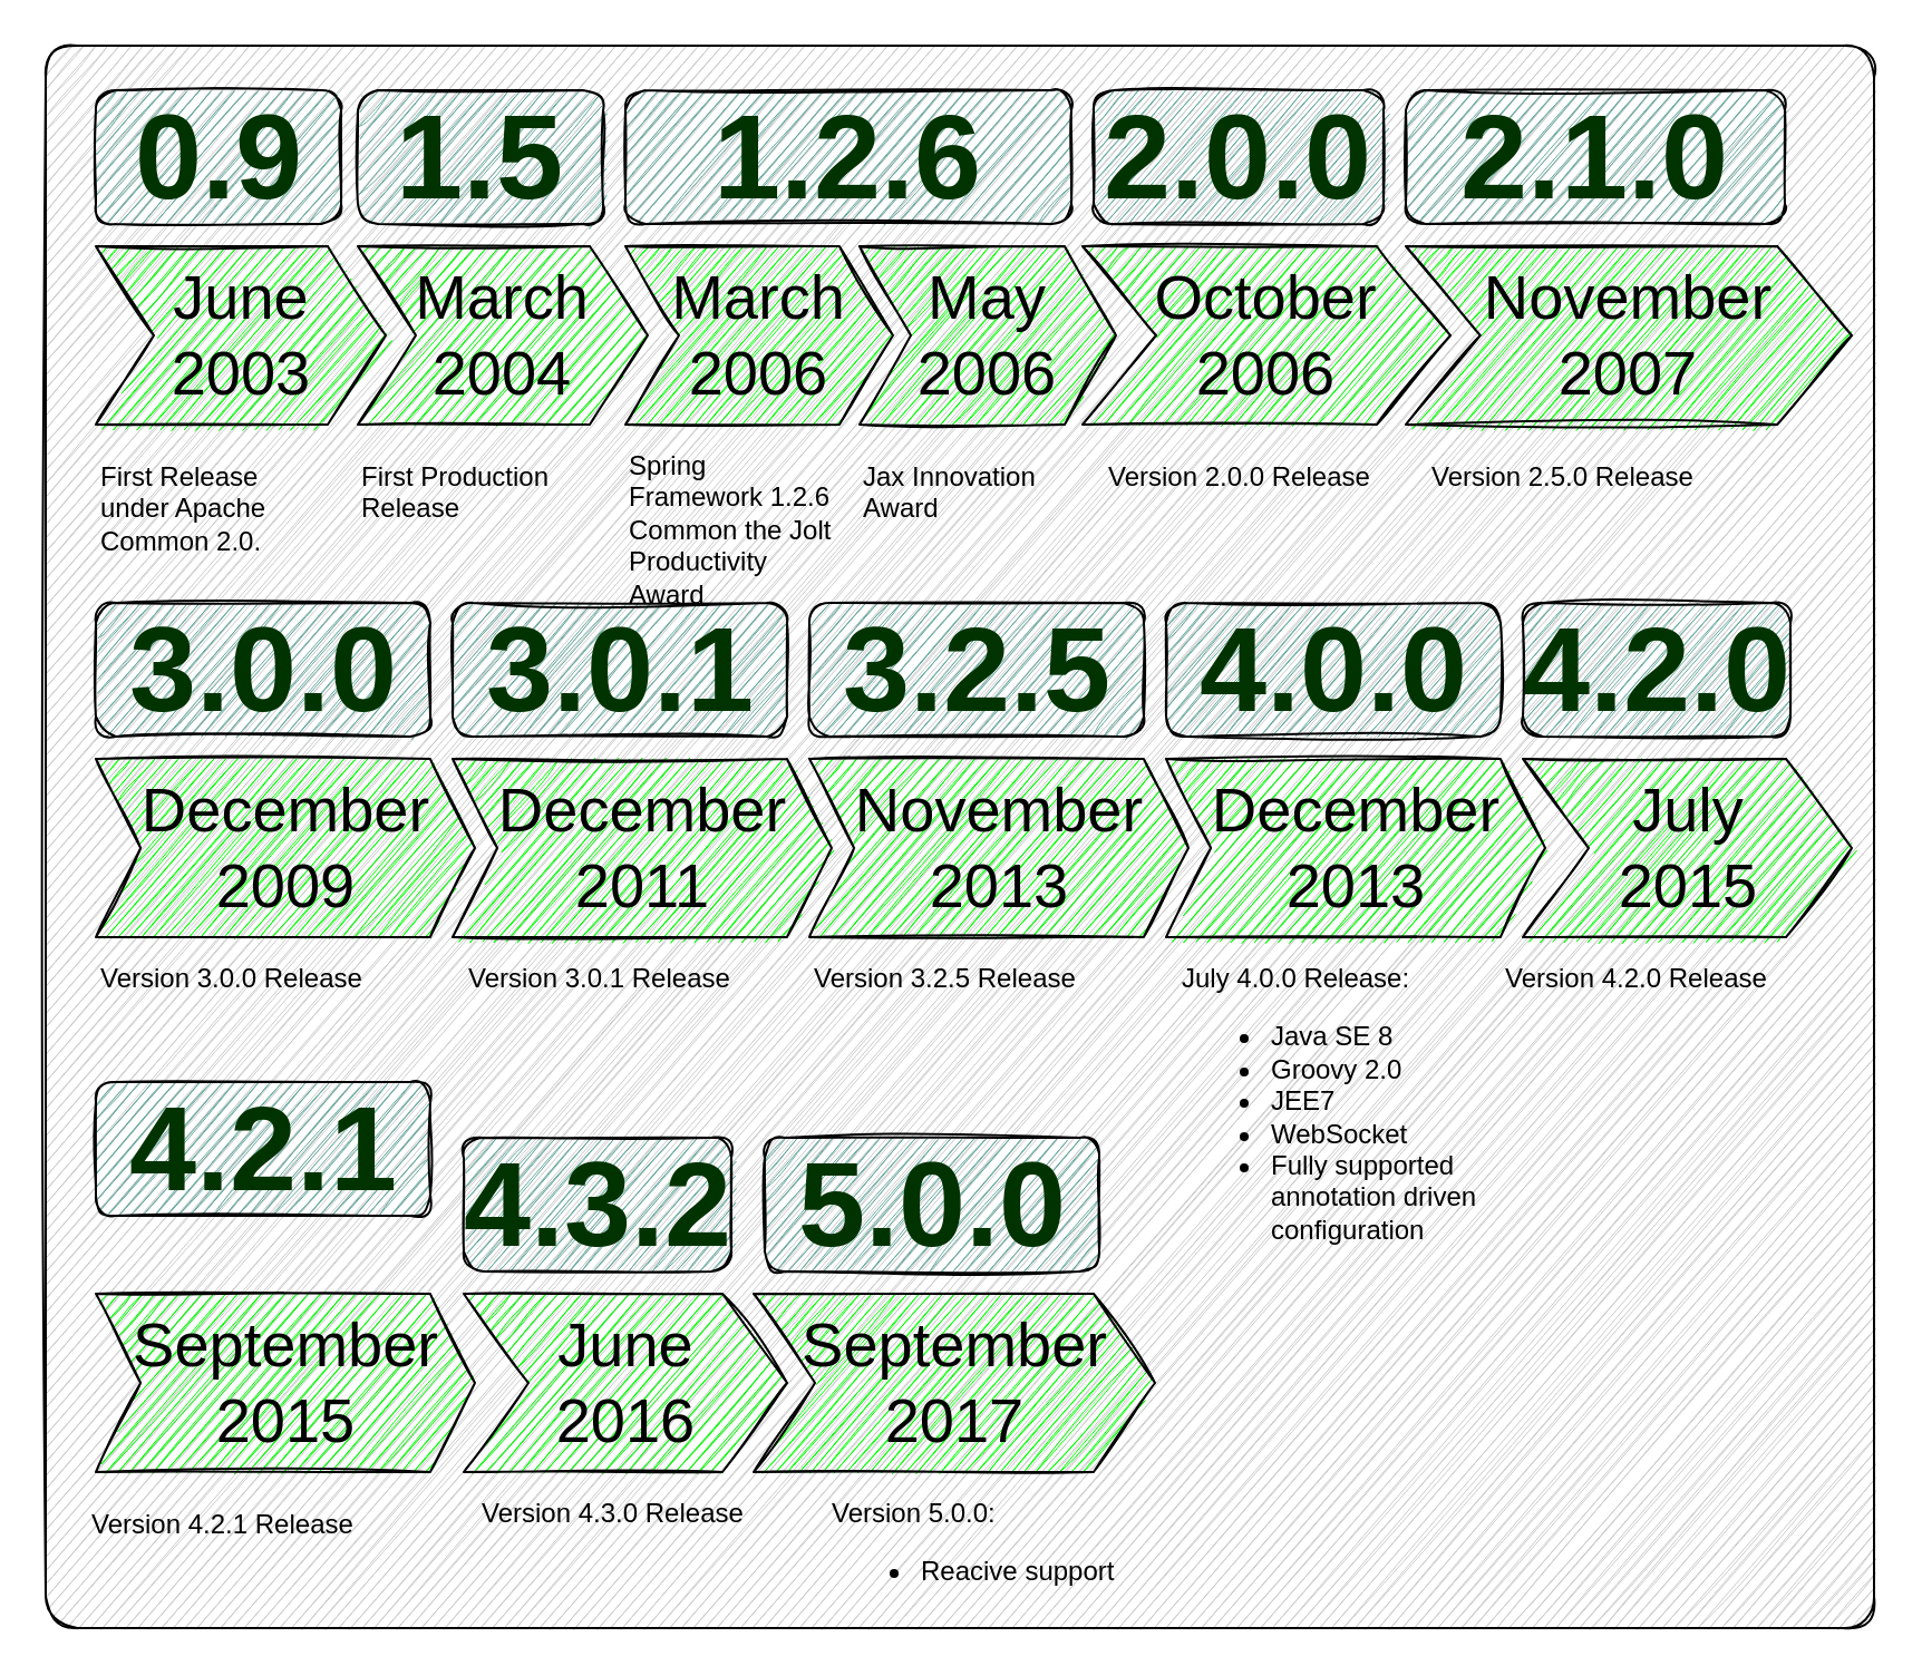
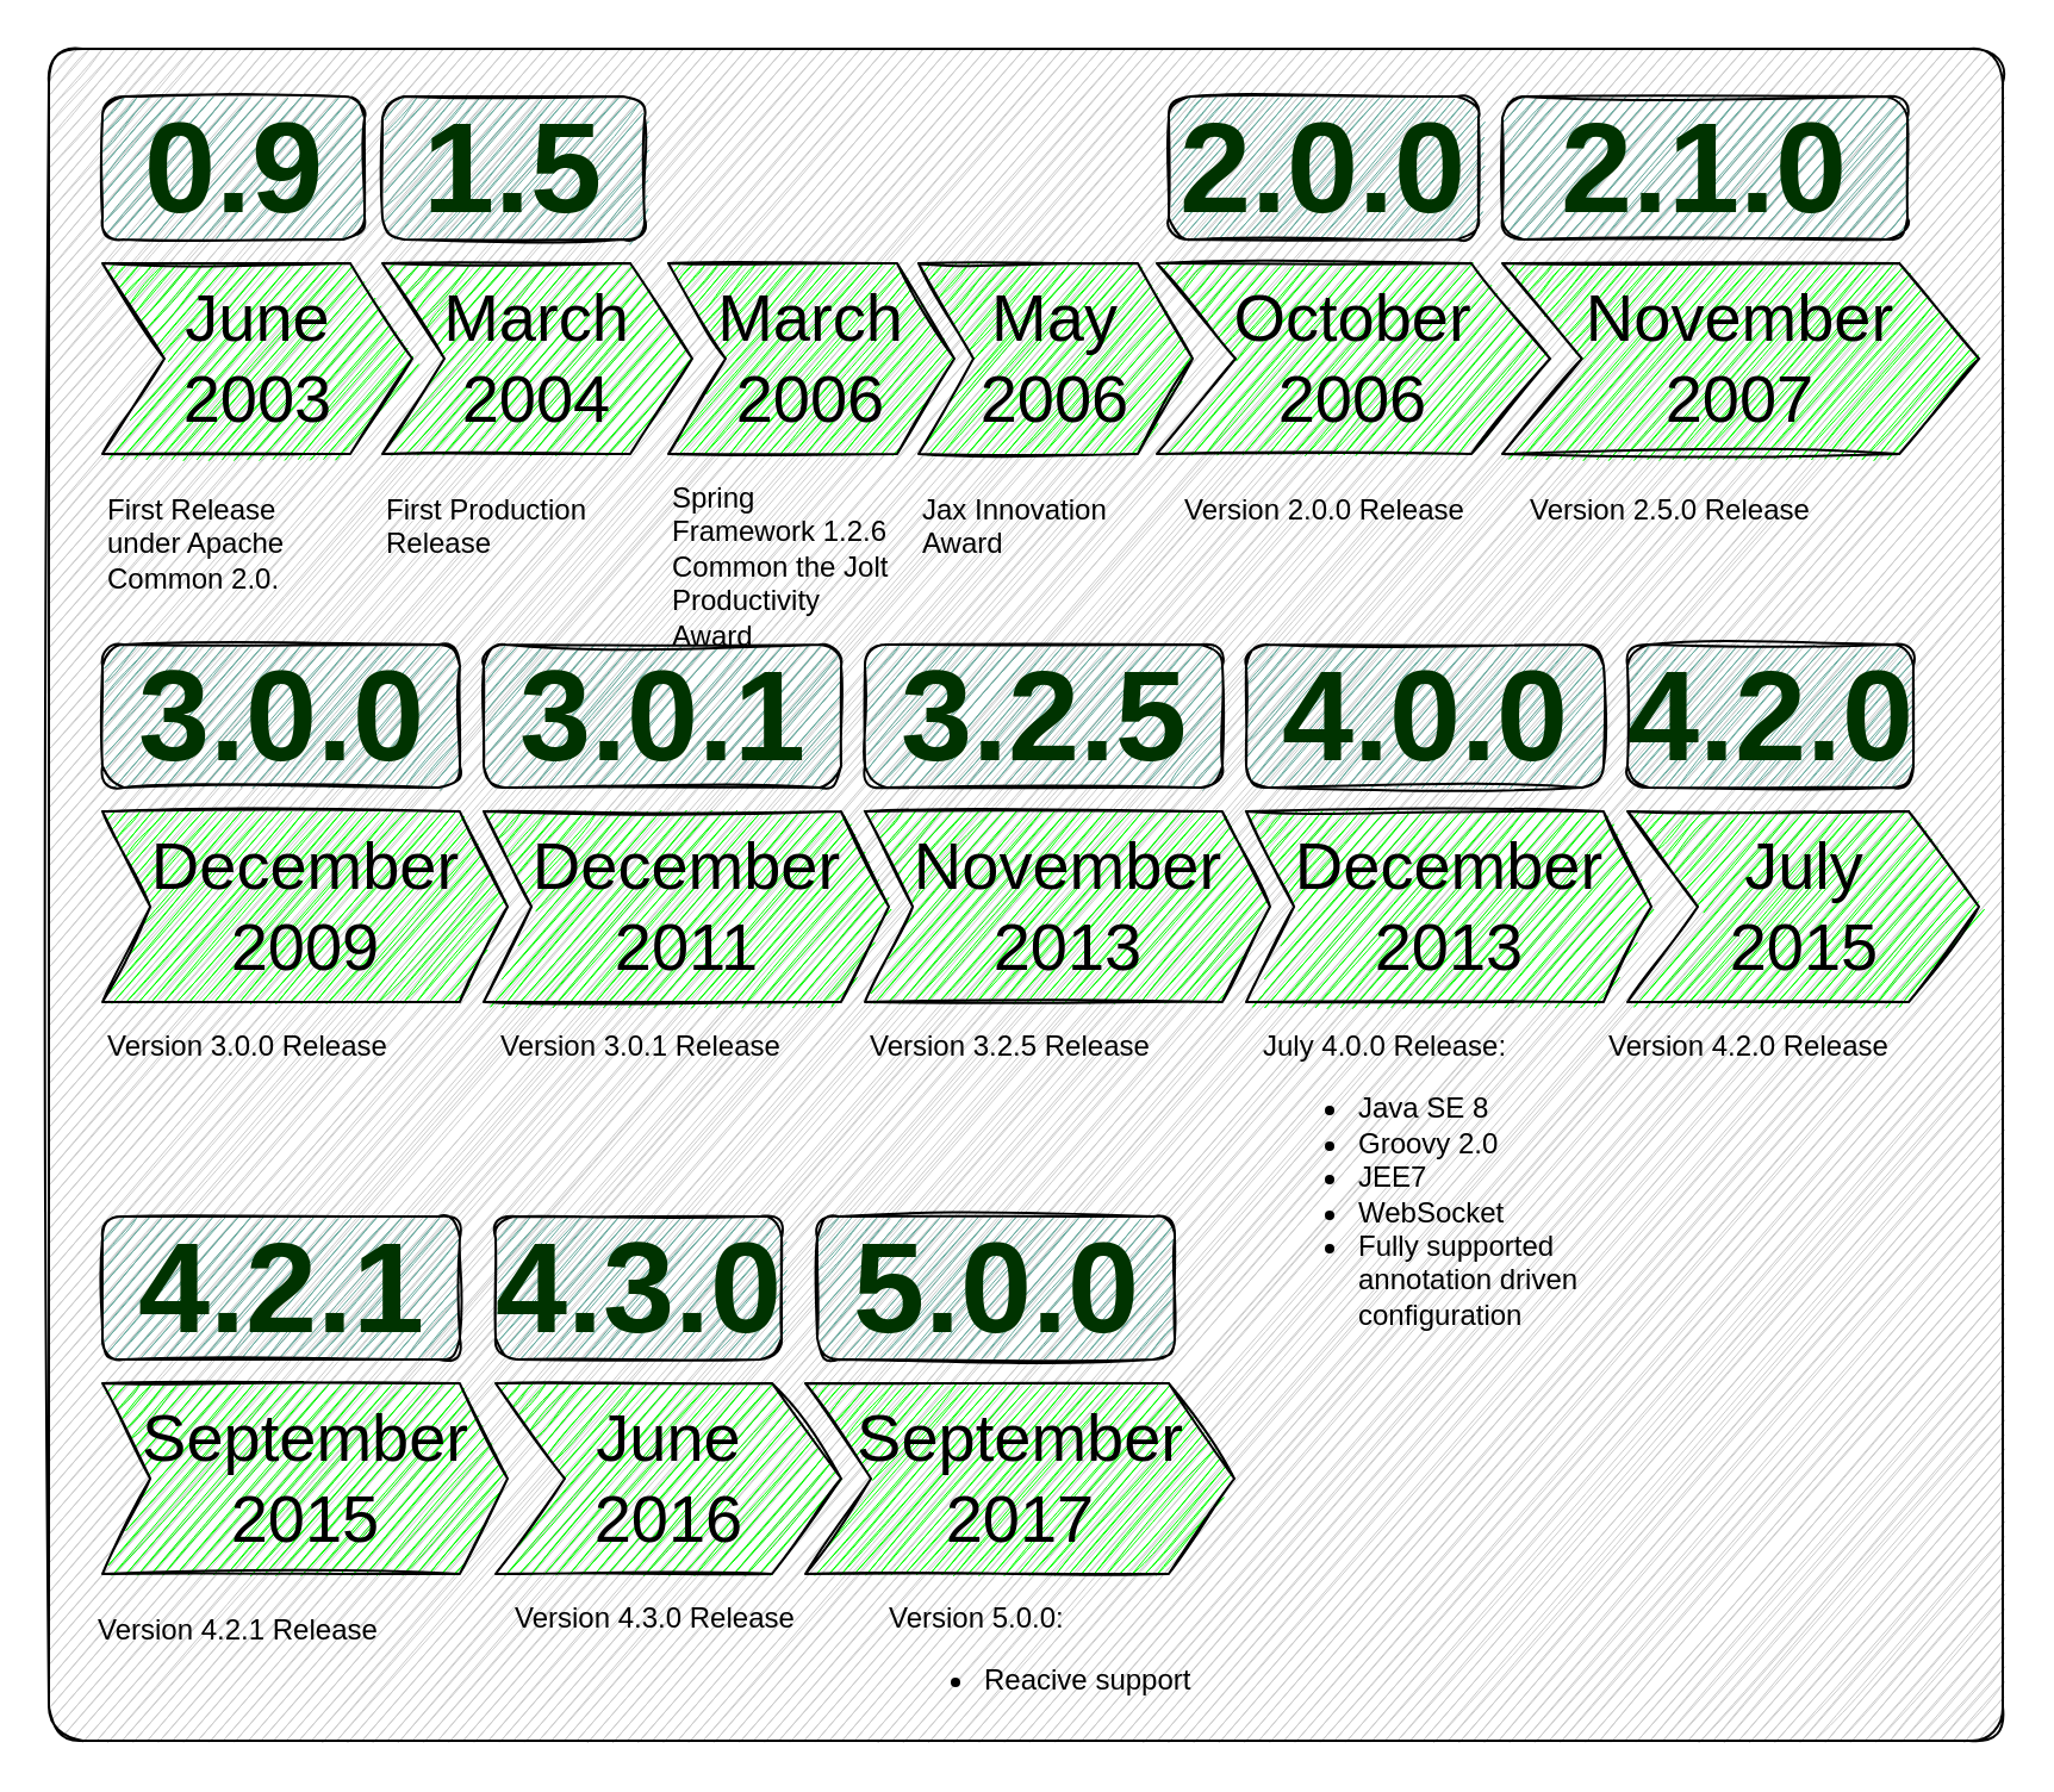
- <mxCell id="19" value="1.2.6" style="text;html=1;strokeColor=default;fillColor=#67AB9F;align=center;verticalAlign=middle;whiteSpace=wrap;fontSize=54;fontStyle=1;fontColor=#003300;strokeWidth=1;rounded=1;glass=0;sketch=1;" vertex="1" parent="1"><mxGeometry x="280" y="40" width="200" height="60" as="geometry" /></mxCell>
- <mxCell id="37" value="4.2.1" style="text;html=1;strokeColor=default;fillColor=#67AB9F;align=center;verticalAlign=middle;whiteSpace=wrap;fontSize=54;fontStyle=1;fontColor=#003300;strokeWidth=1;rounded=1;glass=0;sketch=1;" vertex="1" parent="1"><mxGeometry x="42.5" y="485" width="150" height="60" as="geometry" /></mxCell>
+ <mxCell id="37" value="4.2.1" style="text;html=1;strokeColor=default;fillColor=#67AB9F;align=center;verticalAlign=middle;whiteSpace=wrap;fontSize=54;fontStyle=1;fontColor=#003300;strokeWidth=1;rounded=1;glass=0;sketch=1;" vertex="1" parent="1"><mxGeometry x="42.5" y="510" width="150" height="60" as="geometry" /></mxCell>
- <mxCell id="40" value="4.3.2" style="text;html=1;strokeColor=default;fillColor=#67AB9F;align=center;verticalAlign=middle;whiteSpace=wrap;fontSize=54;fontStyle=1;fontColor=#003300;strokeWidth=1;rounded=1;glass=0;sketch=1;" vertex="1" parent="1"><mxGeometry x="207.5" y="510" width="120" height="60" as="geometry" /></mxCell>
+ <mxCell id="40" value="4.3.0" style="text;html=1;strokeColor=default;fillColor=#67AB9F;align=center;verticalAlign=middle;whiteSpace=wrap;fontSize=54;fontStyle=1;fontColor=#003300;strokeWidth=1;rounded=1;glass=0;sketch=1;" vertex="1" parent="1"><mxGeometry x="207.5" y="510" width="120" height="60" as="geometry" /></mxCell>
